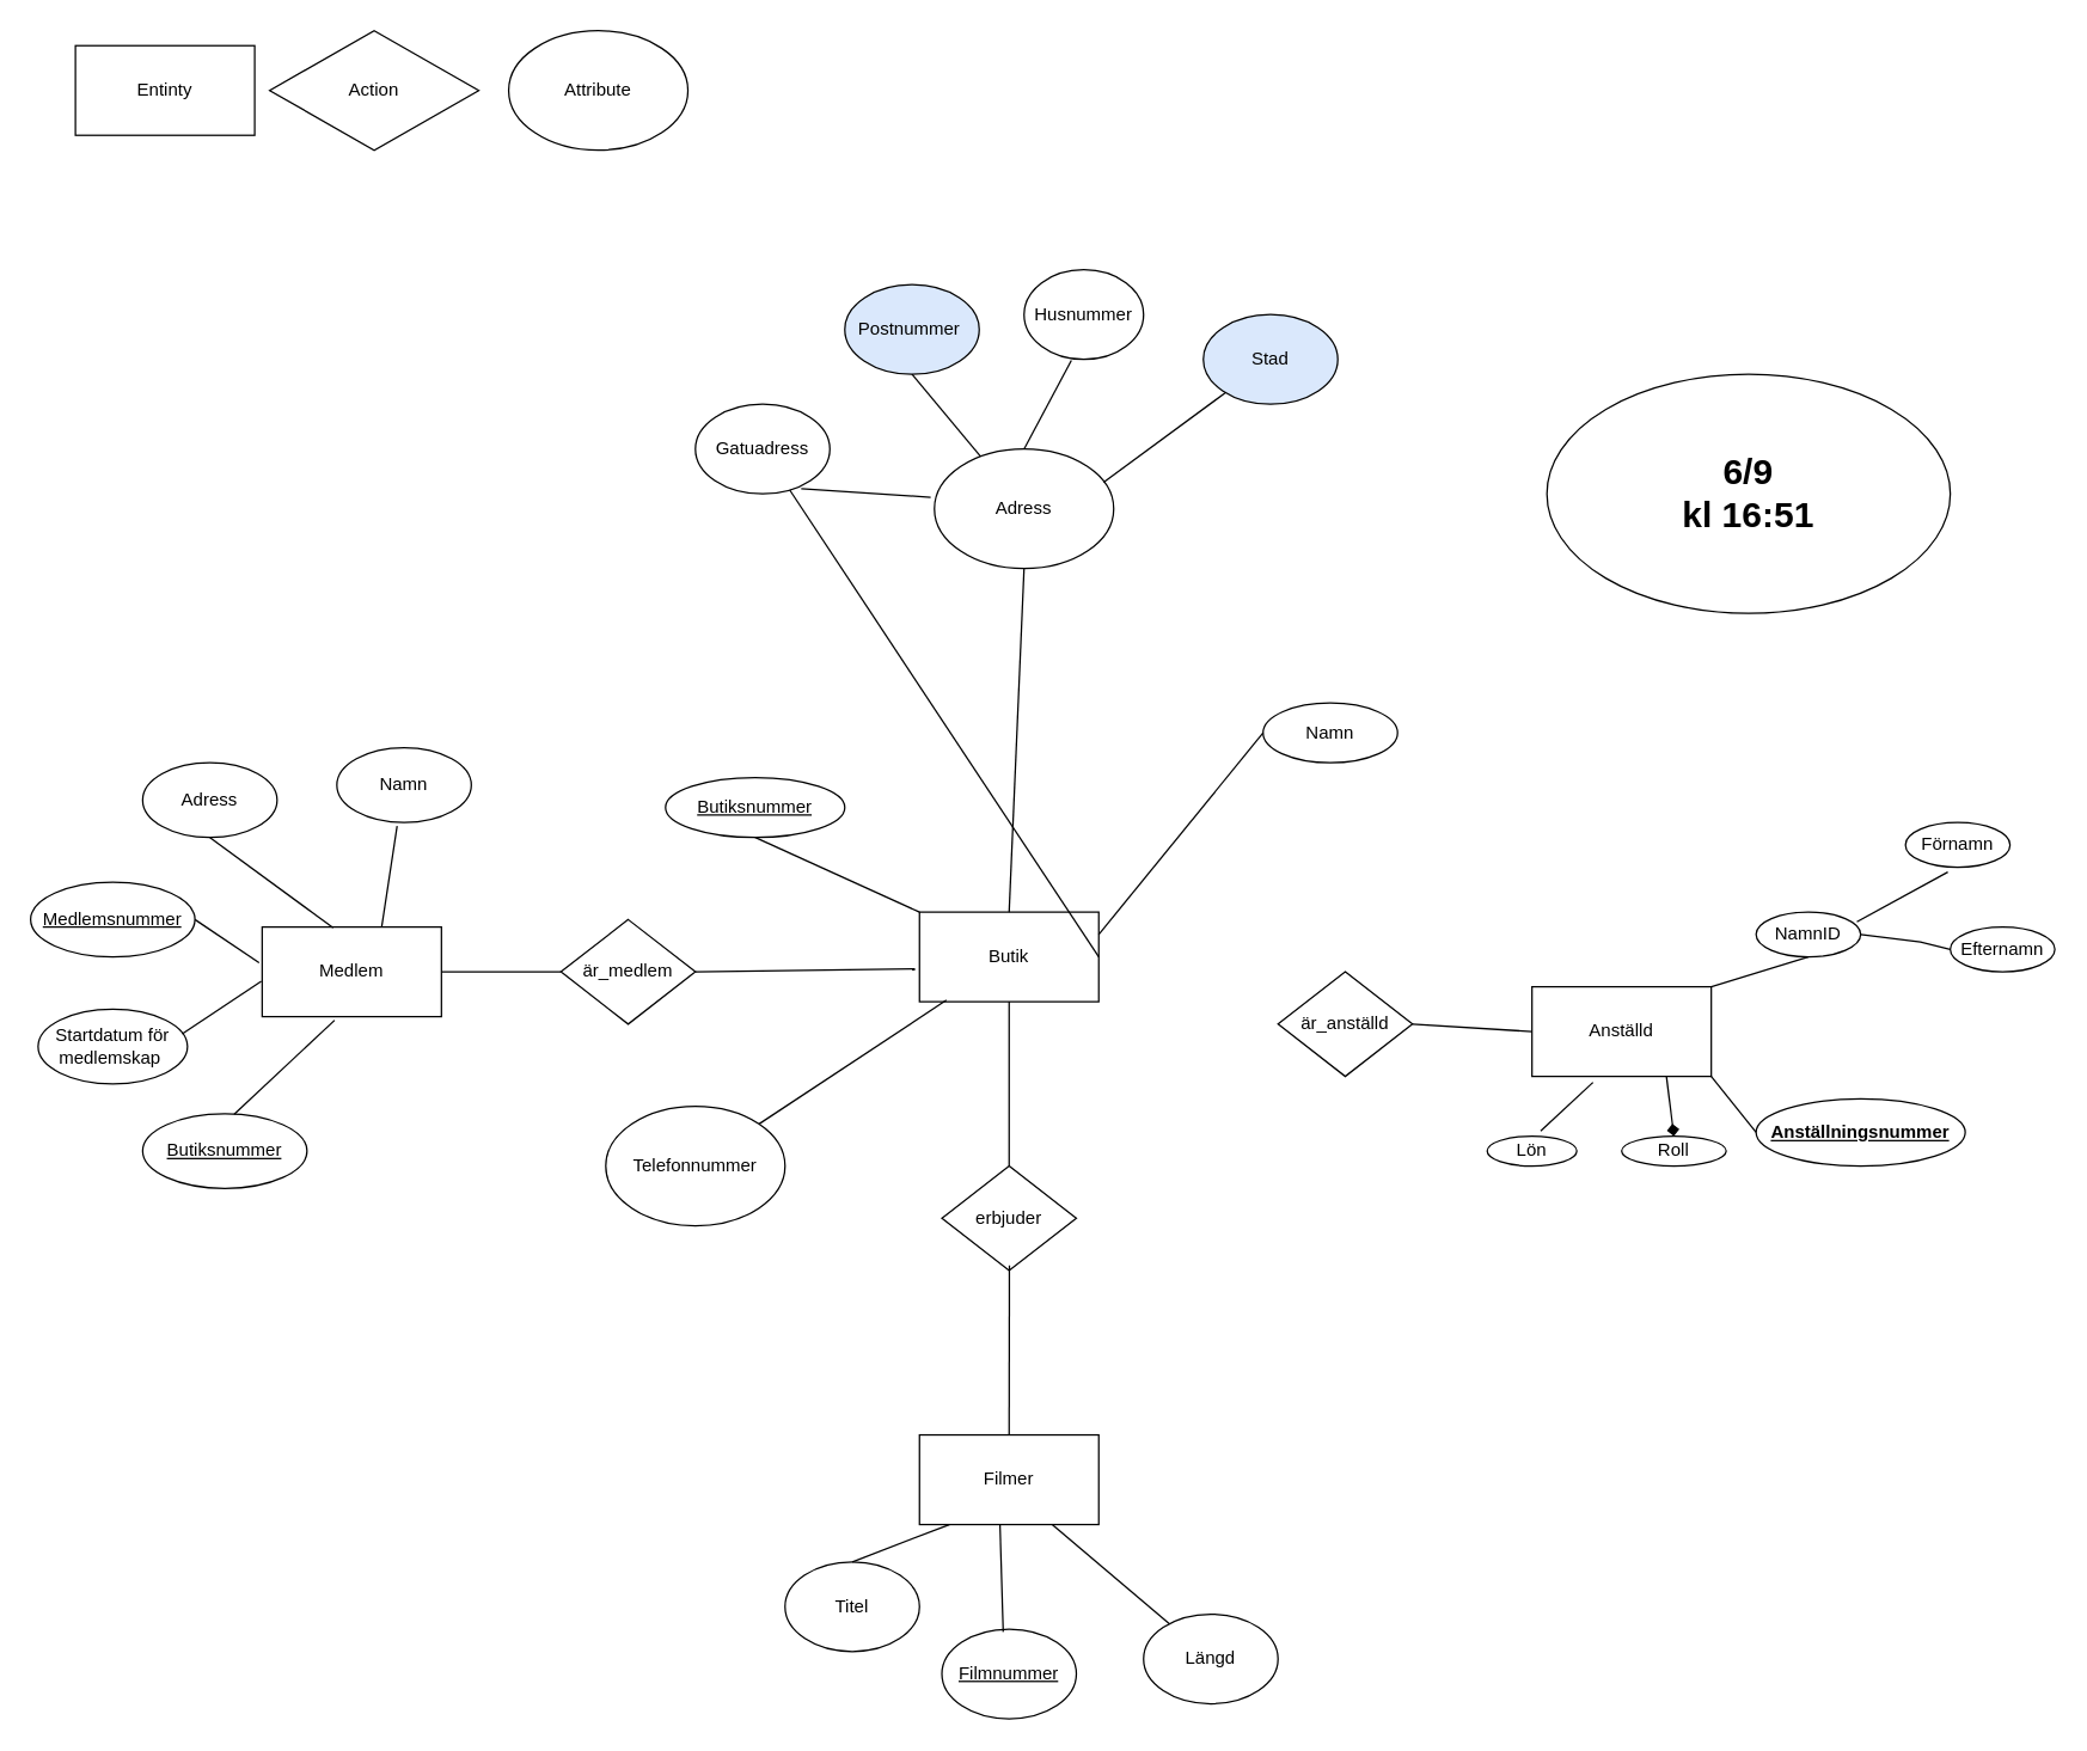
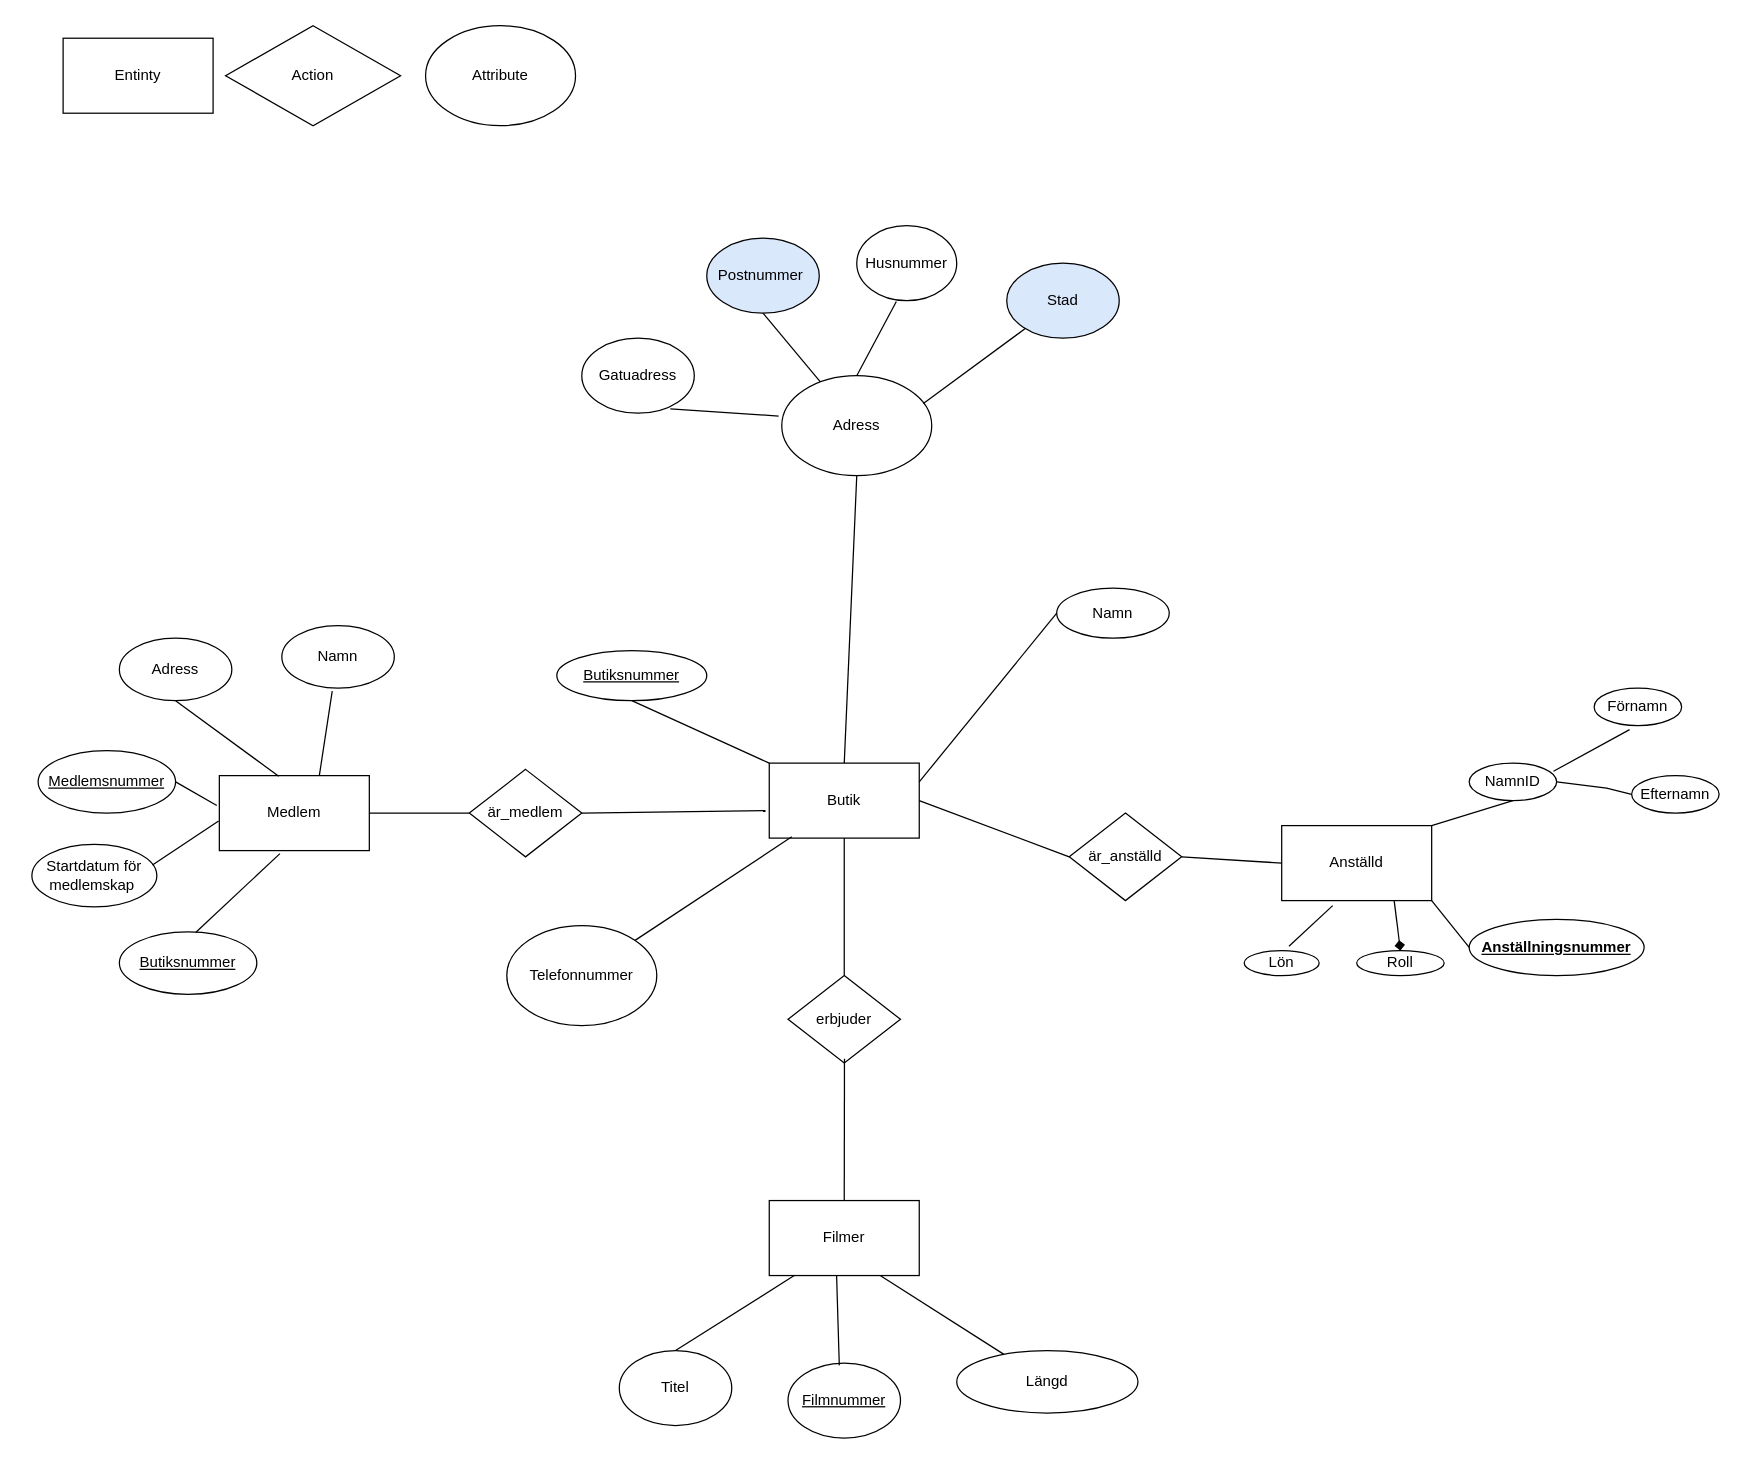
- <mxCell id="63" value="&lt;h1&gt;6/9&lt;br&gt;kl 16:51&lt;/h1&gt;" style="ellipse;whiteSpace=wrap;html=1;" vertex="1" parent="1"><mxGeometry x="1035" y="250" width="270" height="160" as="geometry" /></mxCell>
- <mxCell id="25" value="" style="endArrow=none;html=1;rounded=0;exitX=1;exitY=0.5;exitDx=0;exitDy=0;" parent="1" source="5" target="14" edge="1"><mxGeometry width="50" height="50" relative="1" as="geometry"><mxPoint x="705" y="840" as="sourcePoint" /><mxPoint x="875" y="780" as="targetPoint" /></mxGeometry></mxCell>
+ <mxCell id="25" value="" style="endArrow=none;html=1;rounded=0;exitX=1;exitY=0.5;exitDx=0;exitDy=0;entryX=0;entryY=0.5;entryDx=0;entryDy=0;" parent="1" source="5" target="26" edge="1"><mxGeometry width="50" height="50" relative="1" as="geometry"><mxPoint x="705" y="840" as="sourcePoint" /><mxPoint x="875" y="780" as="targetPoint" /></mxGeometry></mxCell>
- <mxCell id="46" value="&lt;u&gt;Medlemsnummer&lt;/u&gt;" style="ellipse;whiteSpace=wrap;html=1;" parent="1" vertex="1"><mxGeometry x="20" y="590" width="110" height="50" as="geometry" /></mxCell>
+ <mxCell id="46" value="&lt;u&gt;Medlemsnummer&lt;/u&gt;" style="ellipse;whiteSpace=wrap;html=1;" parent="1" vertex="1"><mxGeometry x="30" y="600" width="110" height="50" as="geometry" /></mxCell>
- <mxCell id="55" value="Titel" style="ellipse;whiteSpace=wrap;html=1;" parent="1" vertex="1"><mxGeometry x="525" y="1045" width="90" height="60" as="geometry" /></mxCell>
+ <mxCell id="55" value="Titel" style="ellipse;whiteSpace=wrap;html=1;" parent="1" vertex="1"><mxGeometry x="495" y="1080" width="90" height="60" as="geometry" /></mxCell>
- <mxCell id="59" value="Längd" style="ellipse;whiteSpace=wrap;html=1;" parent="1" vertex="1"><mxGeometry x="765" y="1080" width="90" height="60" as="geometry" /></mxCell>
+ <mxCell id="59" value="Längd" style="ellipse;whiteSpace=wrap;html=1;" parent="1" vertex="1"><mxGeometry x="765" y="1080" width="145" height="50" as="geometry" /></mxCell>
